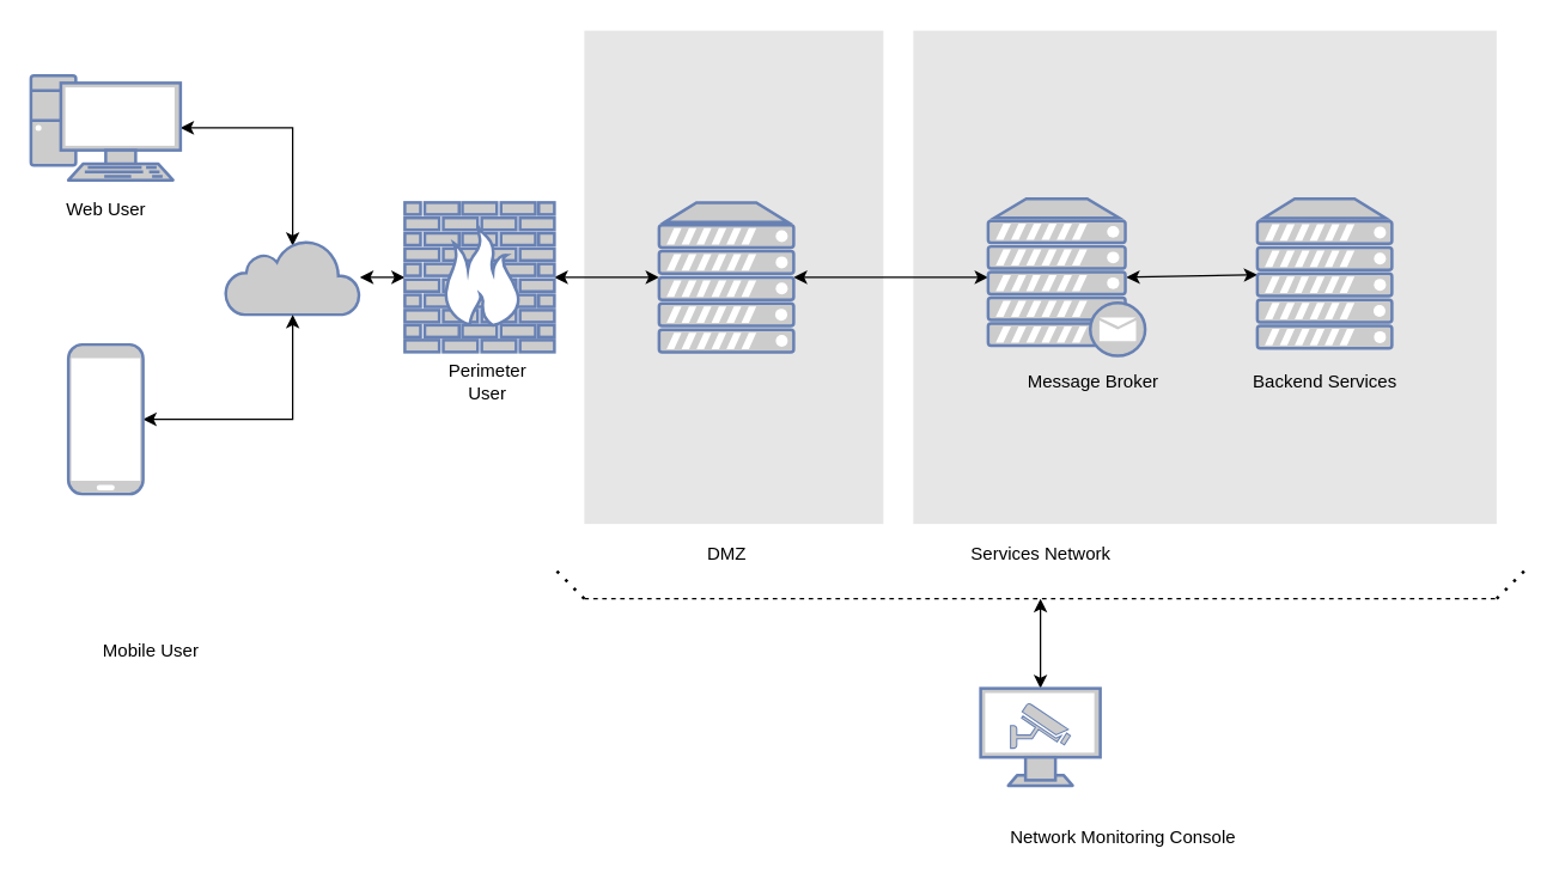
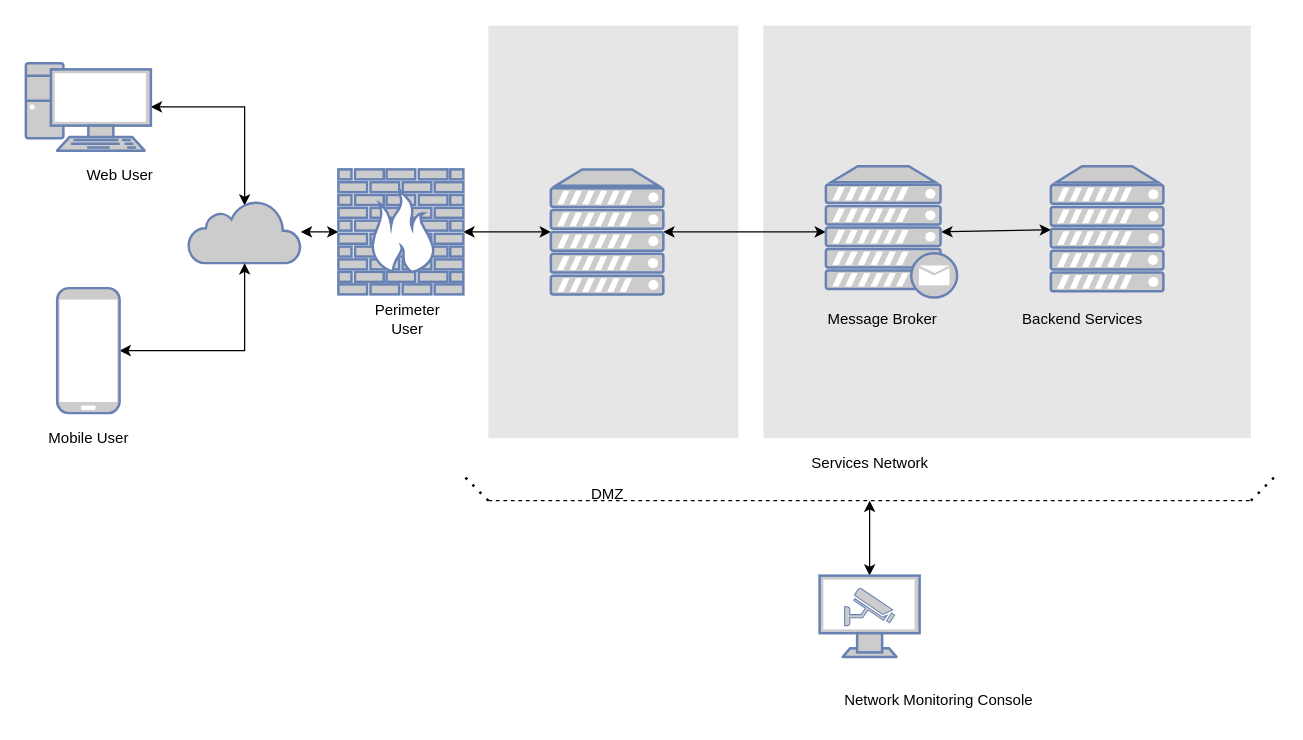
- <mxCell id="17" value="Web User" style="text;html=1;align=center;verticalAlign=middle;resizable=0;points=[];autosize=1;" parent="1" vertex="1"><mxGeometry x="35" y="130" width="70" height="20" as="geometry" /></mxCell>
+ <mxCell id="17" value="Web User" style="text;html=1;align=center;verticalAlign=middle;resizable=0;points=[];autosize=1;" parent="1" vertex="1"><mxGeometry x="60" y="130" width="70" height="20" as="geometry" /></mxCell>
- <mxCell id="23" value="Message Broker" style="text;html=1;align=center;verticalAlign=middle;resizable=0;points=[];autosize=1;" parent="1" vertex="1"><mxGeometry x="680" y="245" width="100" height="20" as="geometry" /></mxCell>
+ <mxCell id="23" value="Message Broker" style="text;html=1;align=center;verticalAlign=middle;resizable=0;points=[];autosize=1;" parent="1" vertex="1"><mxGeometry x="655" y="245" width="100" height="20" as="geometry" /></mxCell>
- <mxCell id="20" value="Backend Services" style="text;html=1;align=center;verticalAlign=middle;resizable=0;points=[];autosize=1;" parent="1" vertex="1"><mxGeometry x="830" y="245" width="110" height="20" as="geometry" /></mxCell>
+ <mxCell id="20" value="Backend Services" style="text;html=1;align=center;verticalAlign=middle;resizable=0;points=[];autosize=1;" parent="1" vertex="1"><mxGeometry x="810" y="245" width="110" height="20" as="geometry" /></mxCell>
- <mxCell id="14" value="DMZ" style="text;html=1;align=center;verticalAlign=middle;resizable=0;points=[];autosize=1;" parent="1" vertex="1"><mxGeometry x="465" y="360" width="40" height="20" as="geometry" /></mxCell>
+ <mxCell id="14" value="DMZ" style="text;html=1;align=center;verticalAlign=middle;resizable=0;points=[];autosize=1;" parent="1" vertex="1"><mxGeometry x="465" y="385" width="40" height="20" as="geometry" /></mxCell>
- <mxCell id="16" value="Mobile User" style="text;html=1;align=center;verticalAlign=middle;resizable=0;points=[];autosize=1;" parent="1" vertex="1"><mxGeometry x="60" y="425" width="80" height="20" as="geometry" /></mxCell>
+ <mxCell id="16" value="Mobile User" style="text;html=1;align=center;verticalAlign=middle;resizable=0;points=[];autosize=1;" parent="1" vertex="1"><mxGeometry x="30" y="340" width="80" height="20" as="geometry" /></mxCell>
